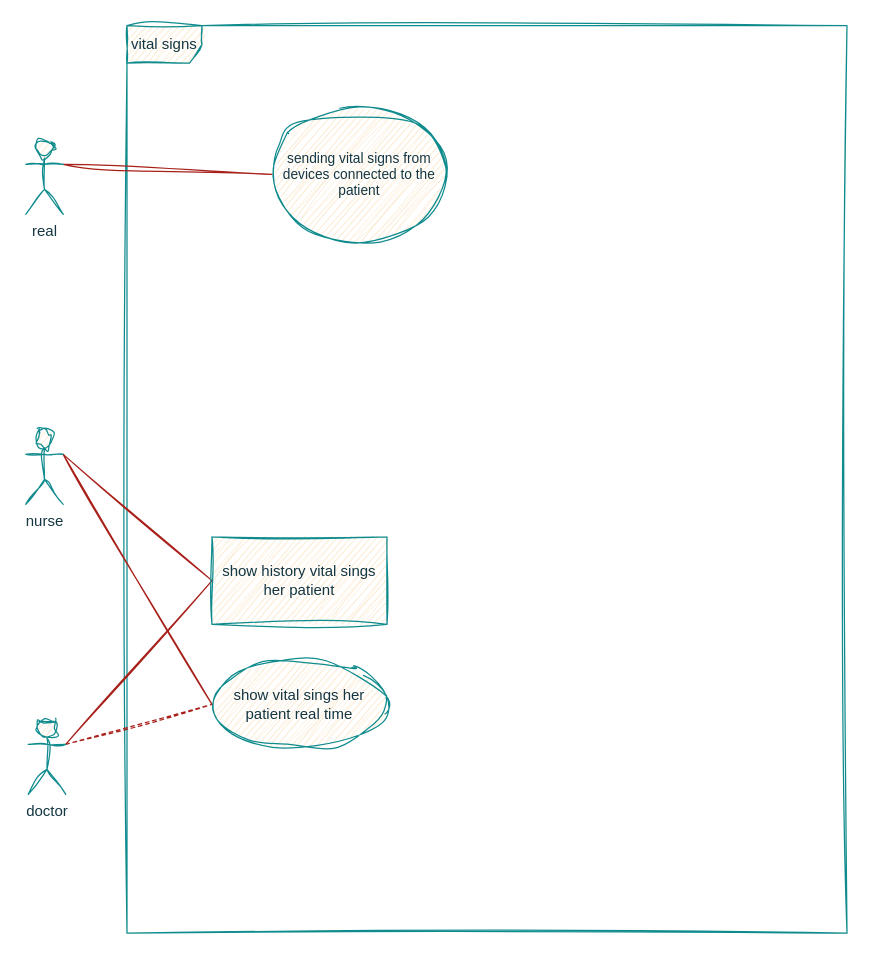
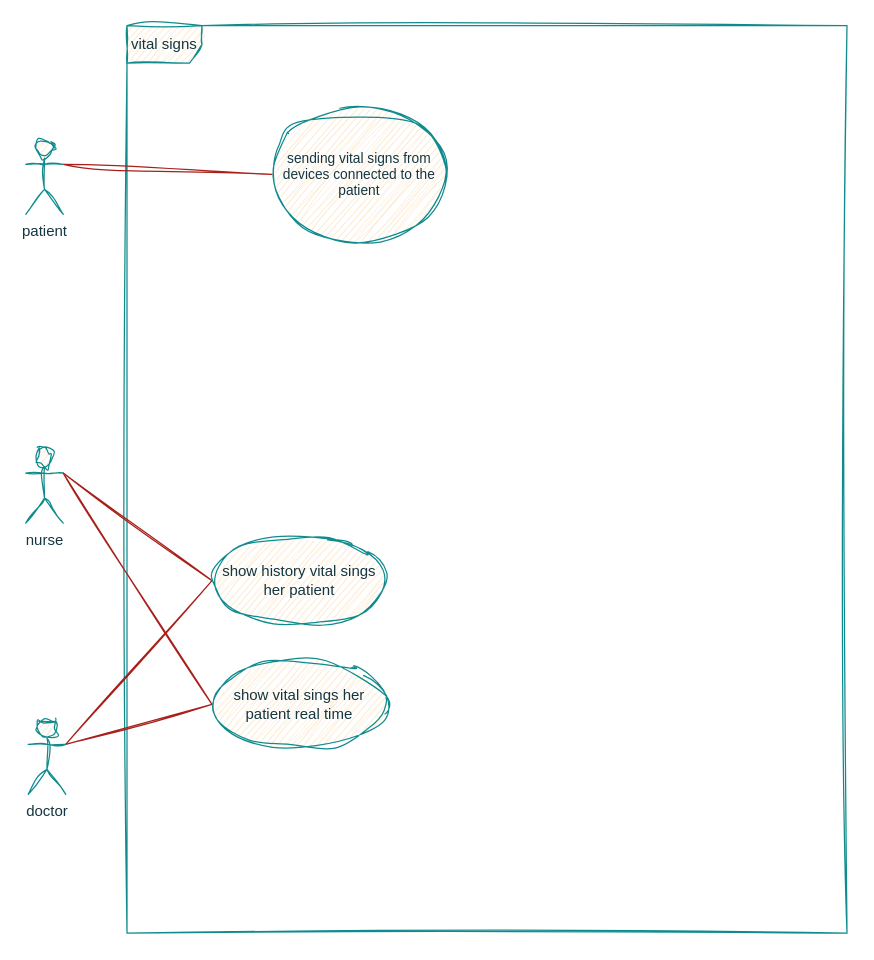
- <mxCell id="7" value="real" style="shape=umlActor;verticalLabelPosition=bottom;verticalAlign=top;html=1;labelBackgroundColor=none;fillColor=#FAE5C7;strokeColor=#0F8B8D;fontColor=#143642;sketch=1;curveFitting=1;jiggle=2;" parent="1" vertex="1"><mxGeometry x="20" y="111" width="30" height="60" as="geometry" /></mxCell>
+ <mxCell id="7" value="patient" style="shape=umlActor;verticalLabelPosition=bottom;verticalAlign=top;html=1;labelBackgroundColor=none;fillColor=#FAE5C7;strokeColor=#0F8B8D;fontColor=#143642;sketch=1;curveFitting=1;jiggle=2;" parent="1" vertex="1"><mxGeometry x="20" y="111" width="30" height="60" as="geometry" /></mxCell>
- <mxCell id="5" value="nurse" style="shape=umlActor;verticalLabelPosition=bottom;verticalAlign=top;html=1;labelBackgroundColor=none;fillColor=#FAE5C7;strokeColor=#0F8B8D;fontColor=#143642;sketch=1;curveFitting=1;jiggle=2;" parent="1" vertex="1"><mxGeometry x="20" y="343" width="30" height="60" as="geometry" /></mxCell>
+ <mxCell id="5" value="nurse" style="shape=umlActor;verticalLabelPosition=bottom;verticalAlign=top;html=1;labelBackgroundColor=none;fillColor=#FAE5C7;strokeColor=#0F8B8D;fontColor=#143642;sketch=1;curveFitting=1;jiggle=2;" parent="1" vertex="1"><mxGeometry x="20" y="358" width="30" height="60" as="geometry" /></mxCell>
- <mxCell id="12" value="show history vital sings her patient" style="whiteSpace=wrap;html=1;labelBackgroundColor=none;fillColor=#FAE5C7;strokeColor=#0F8B8D;fontColor=#143642;sketch=1;curveFitting=1;jiggle=2;rounded=0;" parent="1" vertex="1"><mxGeometry x="169" y="429" width="140" height="70" as="geometry" /></mxCell>
+ <mxCell id="12" value="show history vital sings her patient" style="ellipse;whiteSpace=wrap;html=1;labelBackgroundColor=none;fillColor=#FAE5C7;strokeColor=#0F8B8D;fontColor=#143642;sketch=1;curveFitting=1;jiggle=2;" parent="1" vertex="1"><mxGeometry x="169" y="429" width="140" height="70" as="geometry" /></mxCell>
- <mxCell id="8" style="rounded=0;orthogonalLoop=1;jettySize=auto;html=1;exitX=1;exitY=0.333;exitDx=0;exitDy=0;exitPerimeter=0;entryX=0;entryY=0.5;entryDx=0;entryDy=0;endArrow=none;startFill=0;labelBackgroundColor=none;strokeColor=#A8201A;fontColor=default;sketch=1;curveFitting=1;jiggle=2;dashed=1;" parent="1" source="10" target="11" edge="1"><mxGeometry relative="1" as="geometry" /></mxCell>
+ <mxCell id="8" style="rounded=0;orthogonalLoop=1;jettySize=auto;html=1;exitX=1;exitY=0.333;exitDx=0;exitDy=0;exitPerimeter=0;entryX=0;entryY=0.5;entryDx=0;entryDy=0;endArrow=none;startFill=0;labelBackgroundColor=none;strokeColor=#A8201A;fontColor=default;sketch=1;curveFitting=1;jiggle=2;" parent="1" source="10" target="11" edge="1"><mxGeometry relative="1" as="geometry" /></mxCell>
